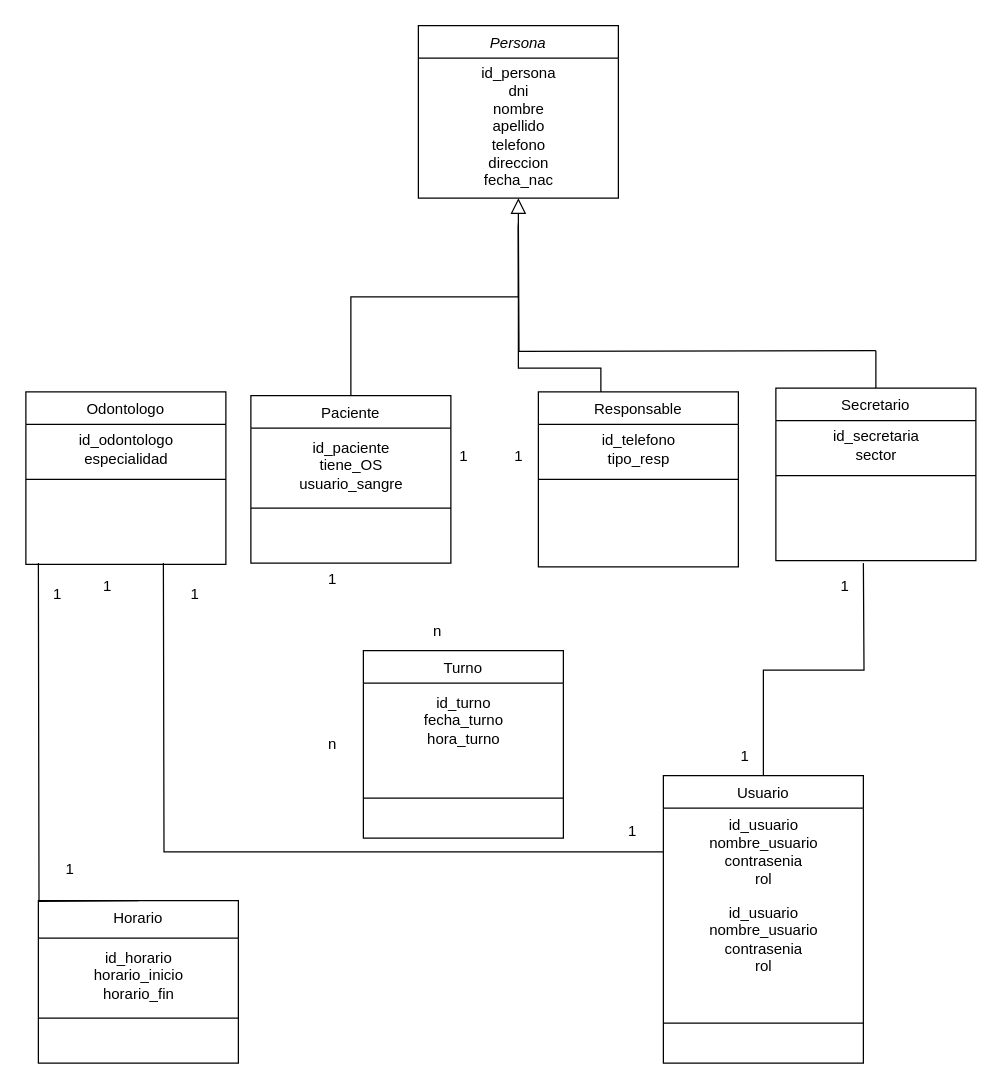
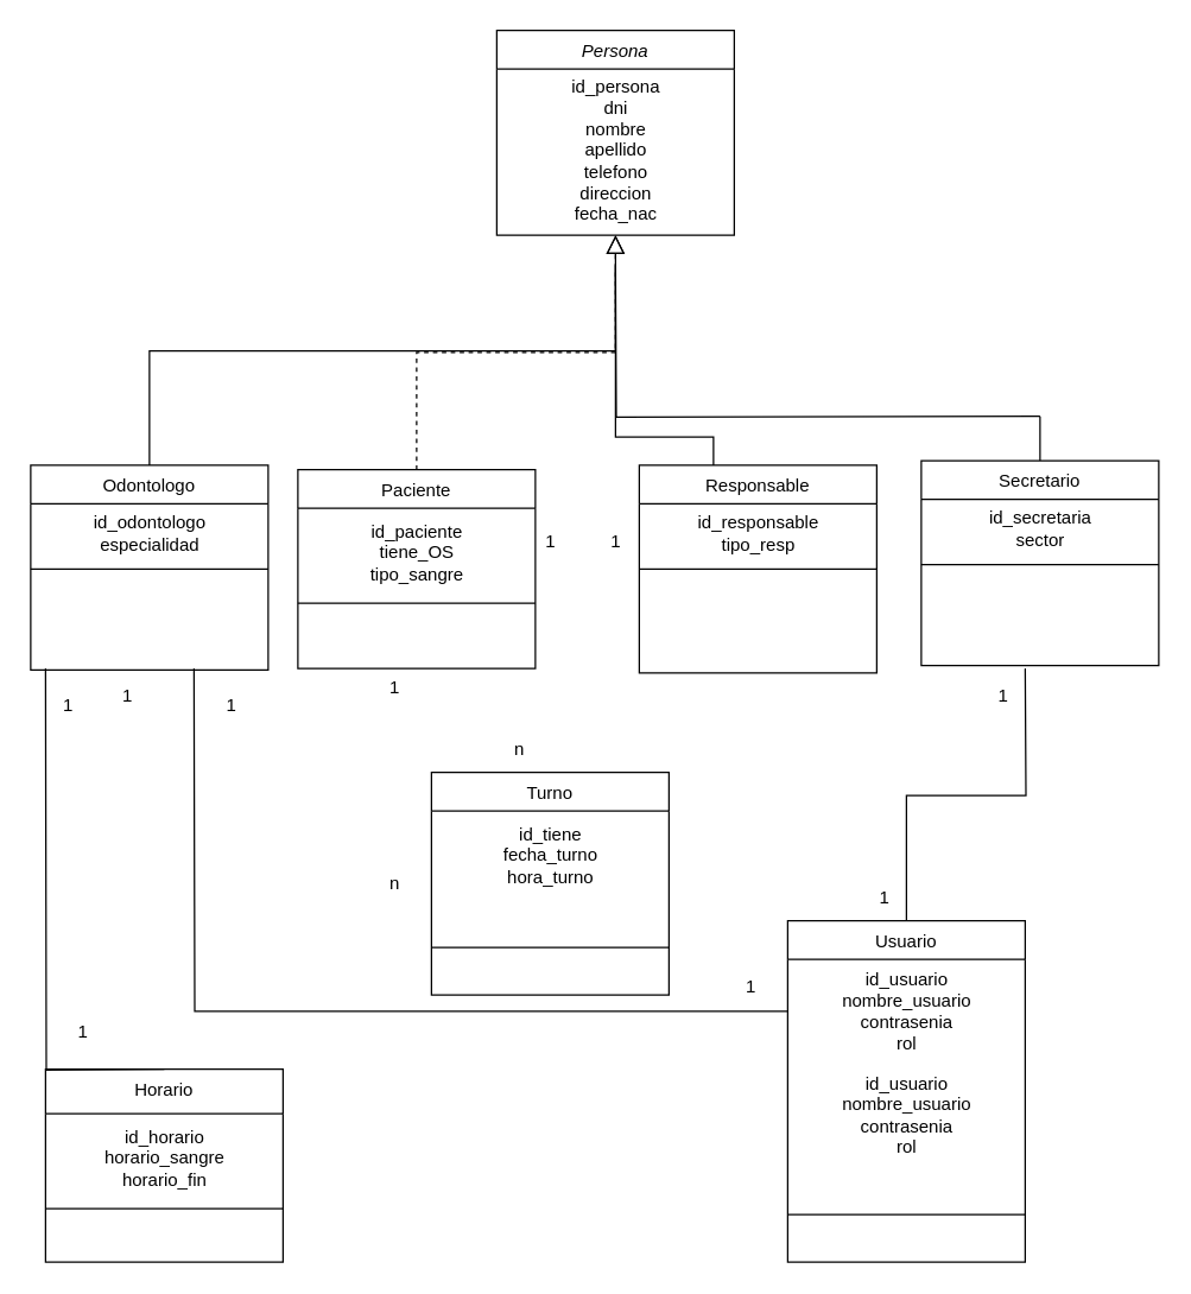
+ <mxCell id="7" value="" style="endArrow=block;endSize=10;endFill=0;shadow=0;strokeWidth=1;rounded=0;edgeStyle=elbowEdgeStyle;elbow=vertical;" parent="1" source="4" target="2" edge="1"><mxGeometry width="160" relative="1" as="geometry"><mxPoint x="320" y="193" as="sourcePoint" /><mxPoint x="320" y="193" as="targetPoint" /></mxGeometry></mxCell>
- <mxCell id="11" value="" style="endArrow=block;endSize=10;endFill=0;shadow=0;strokeWidth=1;rounded=0;edgeStyle=elbowEdgeStyle;elbow=vertical;" parent="1" source="8" target="2" edge="1"><mxGeometry width="160" relative="1" as="geometry"><mxPoint x="330" y="363" as="sourcePoint" /><mxPoint x="430" y="261" as="targetPoint" /></mxGeometry></mxCell>
+ <mxCell id="11" value="" style="endArrow=block;endSize=10;endFill=0;shadow=0;strokeWidth=1;rounded=0;edgeStyle=elbowEdgeStyle;elbow=vertical;dashed=1;" parent="1" source="8" target="2" edge="1"><mxGeometry width="160" relative="1" as="geometry"><mxPoint x="330" y="363" as="sourcePoint" /><mxPoint x="430" y="261" as="targetPoint" /></mxGeometry></mxCell>
- <mxCell id="19" value="id_telefono&lt;br&gt;tipo_resp" style="text;html=1;align=center;verticalAlign=middle;resizable=0;points=[];autosize=1;strokeColor=none;fillColor=none;" vertex="1" parent="18"><mxGeometry y="26" width="160" height="40" as="geometry" /></mxCell>
+ <mxCell id="19" value="id_responsable&lt;br&gt;tipo_resp" style="text;html=1;align=center;verticalAlign=middle;resizable=0;points=[];autosize=1;strokeColor=none;fillColor=none;" vertex="1" parent="18"><mxGeometry y="26" width="160" height="40" as="geometry" /></mxCell>
- <mxCell id="9" value="id_paciente&lt;br&gt;tiene_OS&lt;br&gt;usuario_sangre" style="text;html=1;align=center;verticalAlign=middle;resizable=0;points=[];autosize=1;strokeColor=none;fillColor=none;" vertex="1" parent="8"><mxGeometry y="26" width="160" height="60" as="geometry" /></mxCell>
+ <mxCell id="9" value="id_paciente&lt;br&gt;tiene_OS&lt;br&gt;tipo_sangre" style="text;html=1;align=center;verticalAlign=middle;resizable=0;points=[];autosize=1;strokeColor=none;fillColor=none;" vertex="1" parent="8"><mxGeometry y="26" width="160" height="60" as="geometry" /></mxCell>
- <mxCell id="22" value="id_turno&lt;br&gt;fecha_turno&lt;br&gt;hora_turno" style="text;html=1;align=center;verticalAlign=middle;resizable=0;points=[];autosize=1;strokeColor=none;fillColor=none;" vertex="1" parent="21"><mxGeometry y="26" width="160" height="60" as="geometry" /></mxCell>
+ <mxCell id="22" value="id_tiene&lt;br&gt;fecha_turno&lt;br&gt;hora_turno" style="text;html=1;align=center;verticalAlign=middle;resizable=0;points=[];autosize=1;strokeColor=none;fillColor=none;" vertex="1" parent="21"><mxGeometry y="26" width="160" height="60" as="geometry" /></mxCell>
- <mxCell id="32" value="id_horario&lt;br&gt;horario_inicio&lt;br&gt;horario_fin" style="text;html=1;align=center;verticalAlign=middle;resizable=0;points=[];autosize=1;strokeColor=none;fillColor=none;" vertex="1" parent="30"><mxGeometry y="30" width="160" height="60" as="geometry" /></mxCell>
+ <mxCell id="32" value="id_horario&lt;br&gt;horario_sangre&lt;br&gt;horario_fin" style="text;html=1;align=center;verticalAlign=middle;resizable=0;points=[];autosize=1;strokeColor=none;fillColor=none;" vertex="1" parent="30"><mxGeometry y="30" width="160" height="60" as="geometry" /></mxCell>
